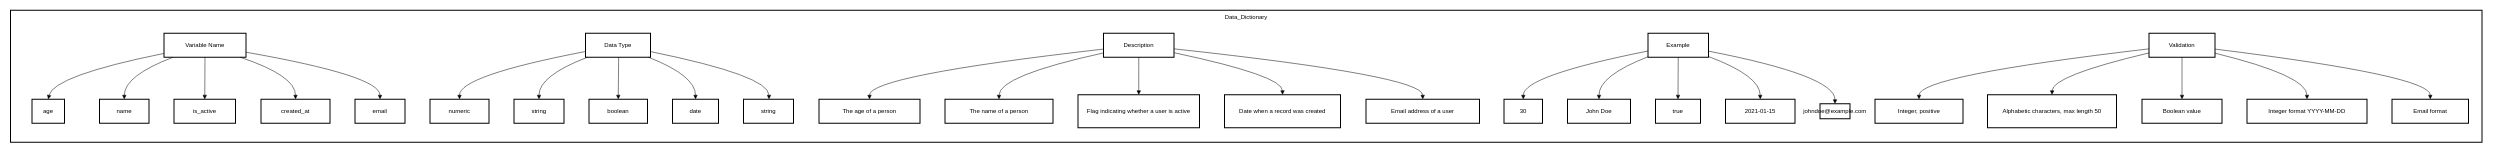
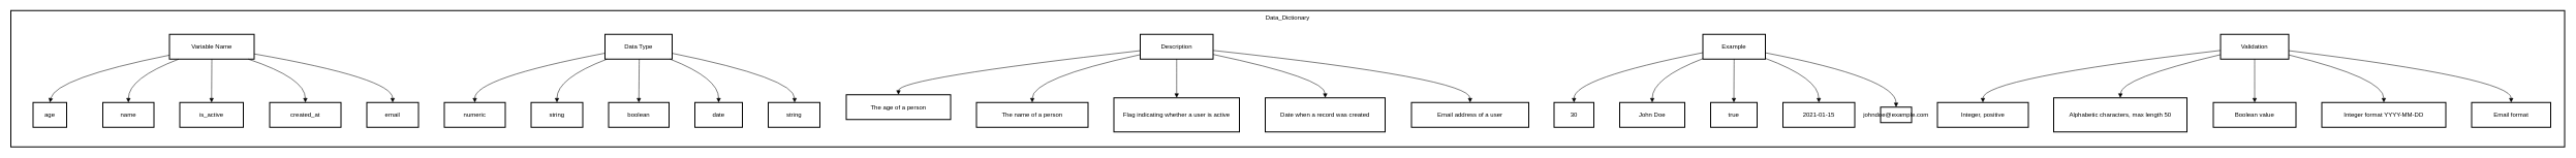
- <mxCell id="16" value="The age of a person" style="whiteSpace=wrap;strokeWidth=2;" vertex="1" parent="2"><mxGeometry x="1617" y="178" width="202" height="48" as="geometry" /></mxCell>
+ <mxCell id="16" value="The age of a person" style="whiteSpace=wrap;strokeWidth=2;" vertex="1" parent="2"><mxGeometry x="1617" y="163" width="202" height="48" as="geometry" /></mxCell>
